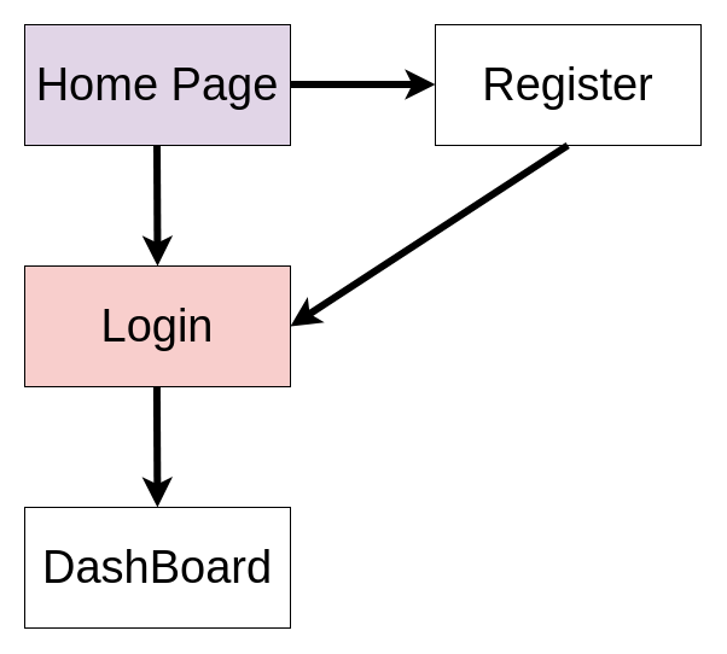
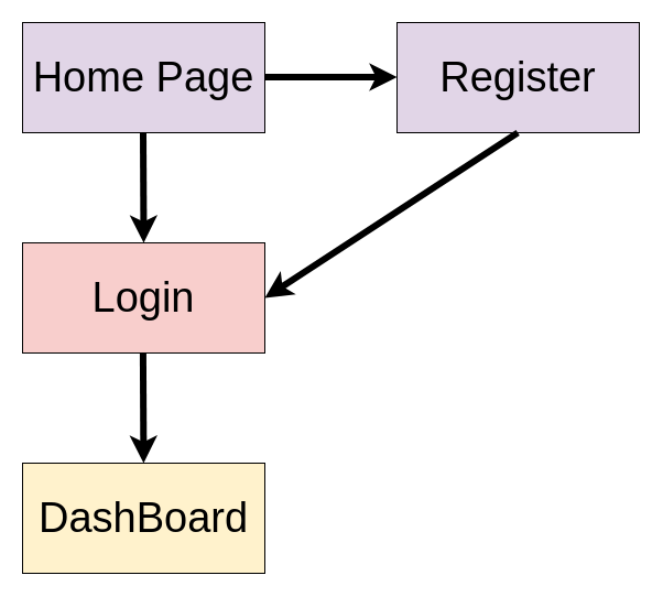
- <mxCell id="4" value="&lt;span style=&quot;font-size: 38px;&quot;&gt;Register&lt;/span&gt;" style="rounded=0;whiteSpace=wrap;html=1;" vertex="1" parent="1"><mxGeometry x="360" y="20" width="220" height="100" as="geometry" /></mxCell>
+ <mxCell id="4" value="&lt;span style=&quot;font-size: 38px;&quot;&gt;Register&lt;/span&gt;" style="rounded=0;whiteSpace=wrap;html=1;fillColor=#e1d5e7;" vertex="1" parent="1"><mxGeometry x="360" y="20" width="220" height="100" as="geometry" /></mxCell>
- <mxCell id="9" value="&lt;span style=&quot;font-size: 38px;&quot;&gt;DashBoard&lt;/span&gt;" style="rounded=0;whiteSpace=wrap;html=1;" vertex="1" parent="1"><mxGeometry x="20" y="420" width="220" height="100" as="geometry" /></mxCell>
+ <mxCell id="9" value="&lt;span style=&quot;font-size: 38px;&quot;&gt;DashBoard&lt;/span&gt;" style="rounded=0;whiteSpace=wrap;html=1;fillColor=#fff2cc;" vertex="1" parent="1"><mxGeometry x="20" y="420" width="220" height="100" as="geometry" /></mxCell>
